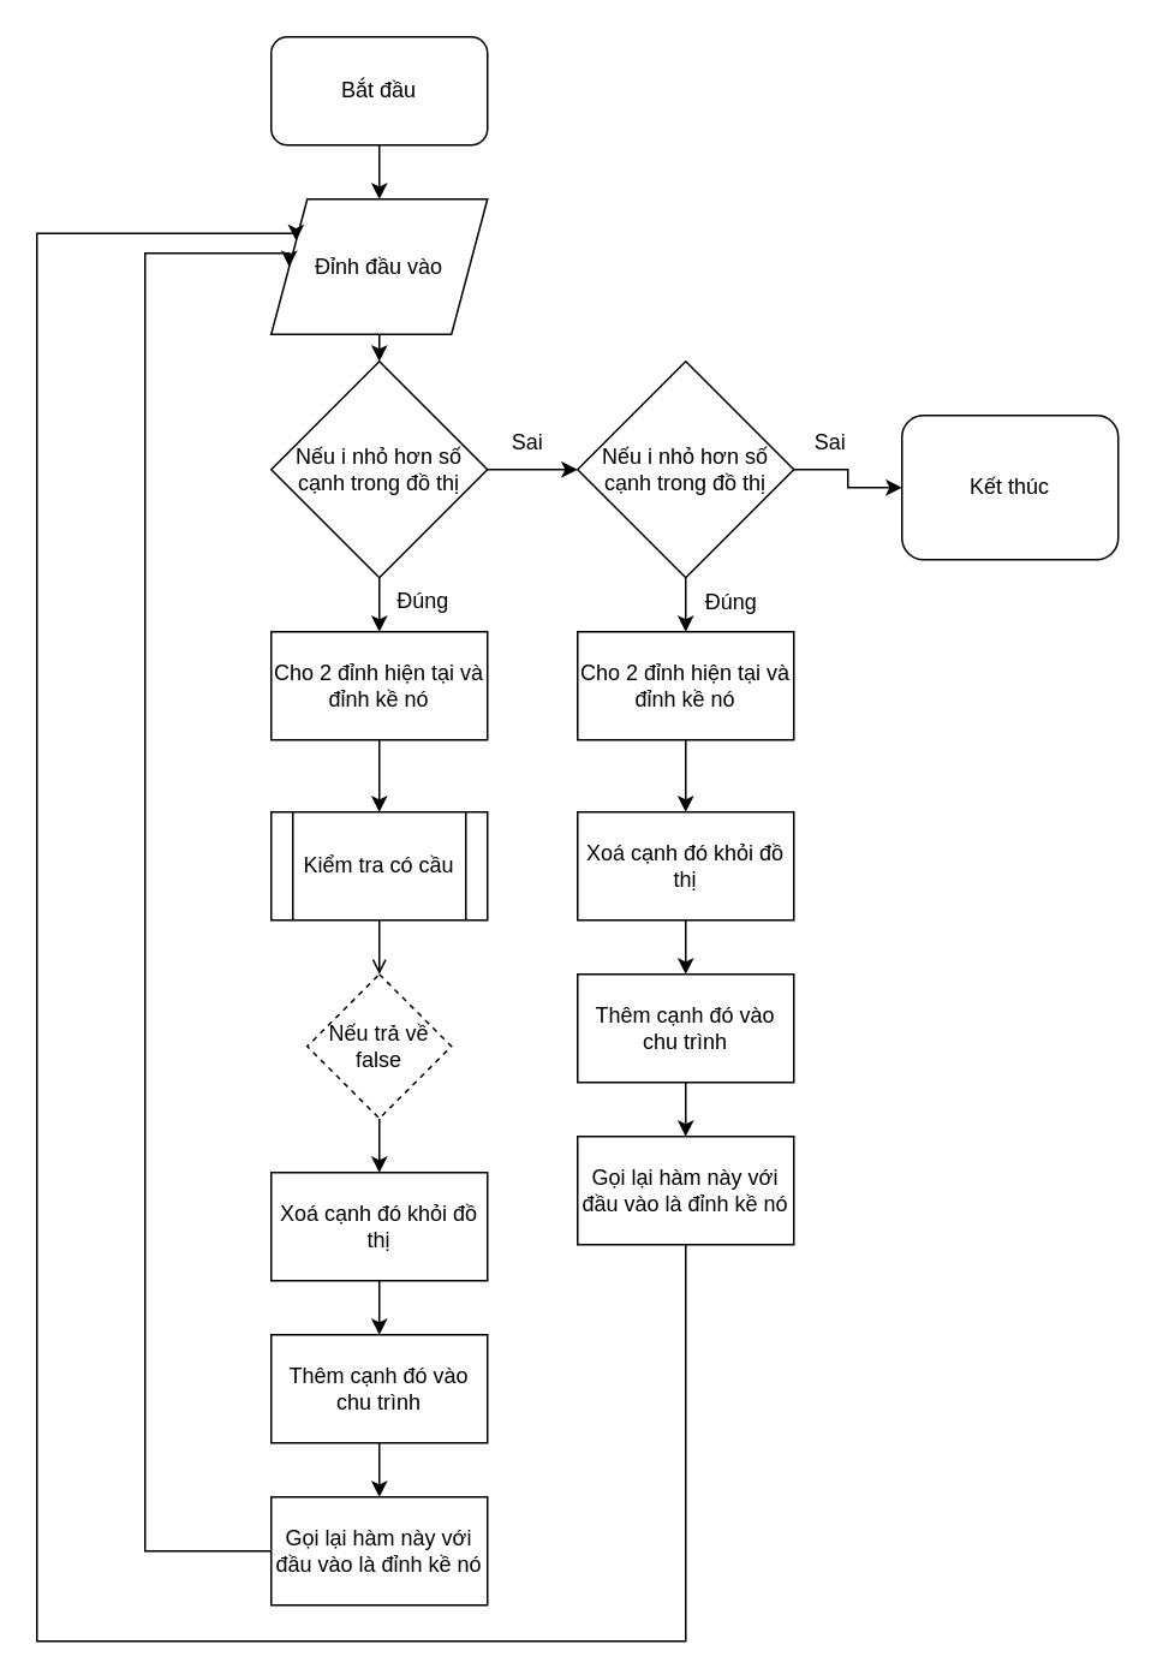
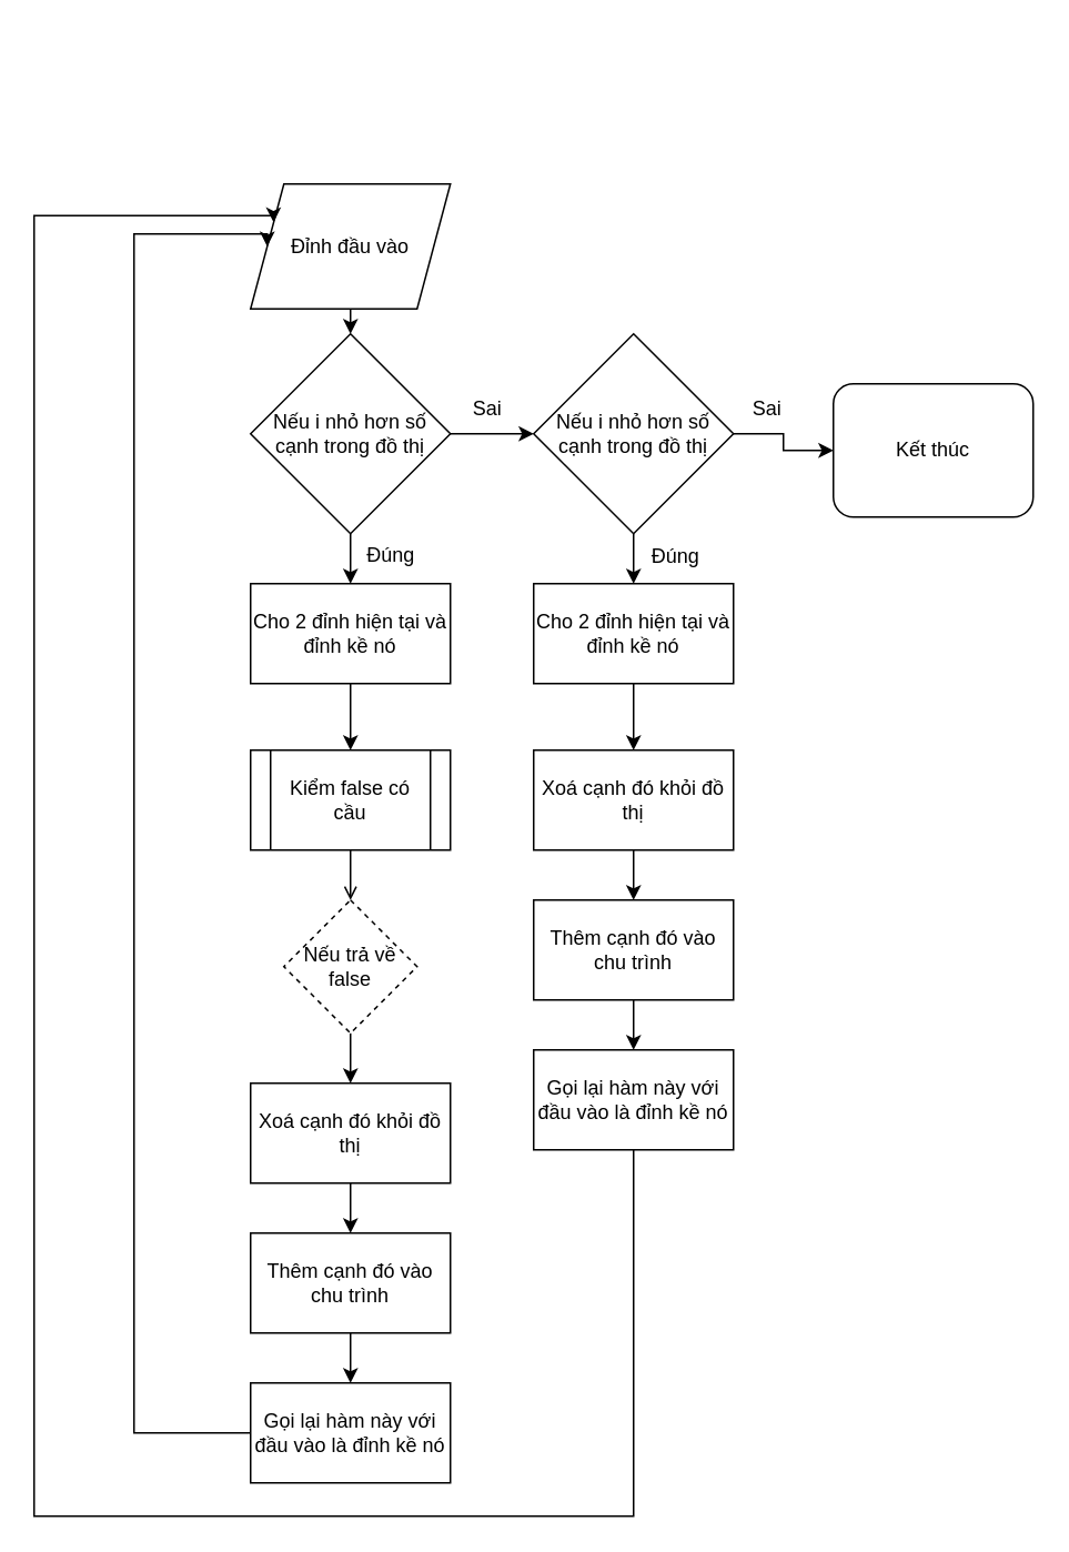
- <mxCell id="3" value="Bắt đầu" style="rounded=1;whiteSpace=wrap;html=1;" vertex="1" parent="1"><mxGeometry x="150" y="20" width="120" height="60" as="geometry" /></mxCell>
- <mxCell id="2" style="edgeStyle=orthogonalEdgeStyle;rounded=0;orthogonalLoop=1;jettySize=auto;html=1;exitX=0.5;exitY=1;exitDx=0;exitDy=0;entryX=0.5;entryY=0;entryDx=0;entryDy=0;" edge="1" parent="1" source="3" target="18"><mxGeometry relative="1" as="geometry" /></mxCell>
- <mxCell id="8" value="Kiểm tra có cầu" style="shape=process;whiteSpace=wrap;html=1;backgroundOutline=1;" vertex="1" parent="1"><mxGeometry x="150" y="450" width="120" height="60" as="geometry" /></mxCell>
+ <mxCell id="8" value="Kiểm false có cầu" style="shape=process;whiteSpace=wrap;html=1;backgroundOutline=1;" vertex="1" parent="1"><mxGeometry x="150" y="450" width="120" height="60" as="geometry" /></mxCell>
